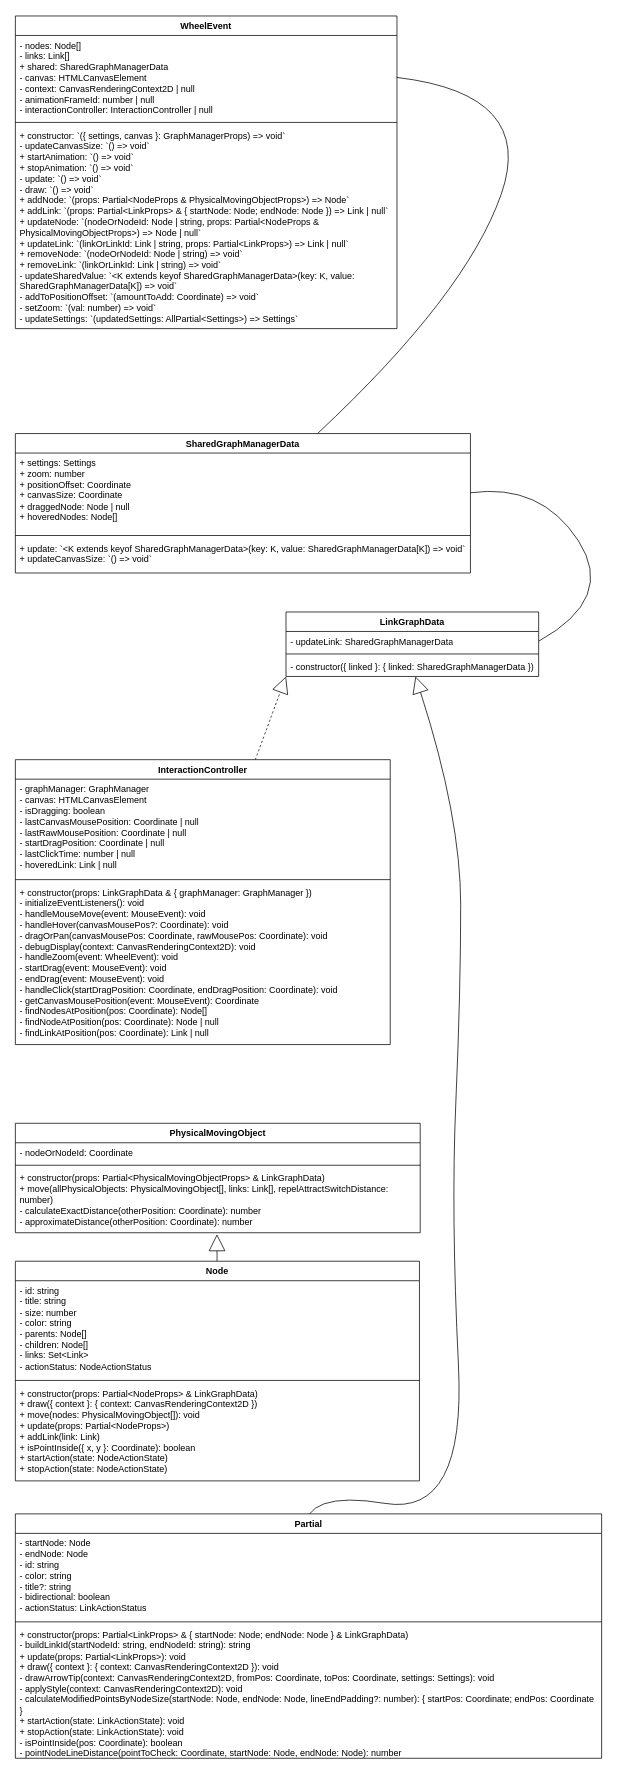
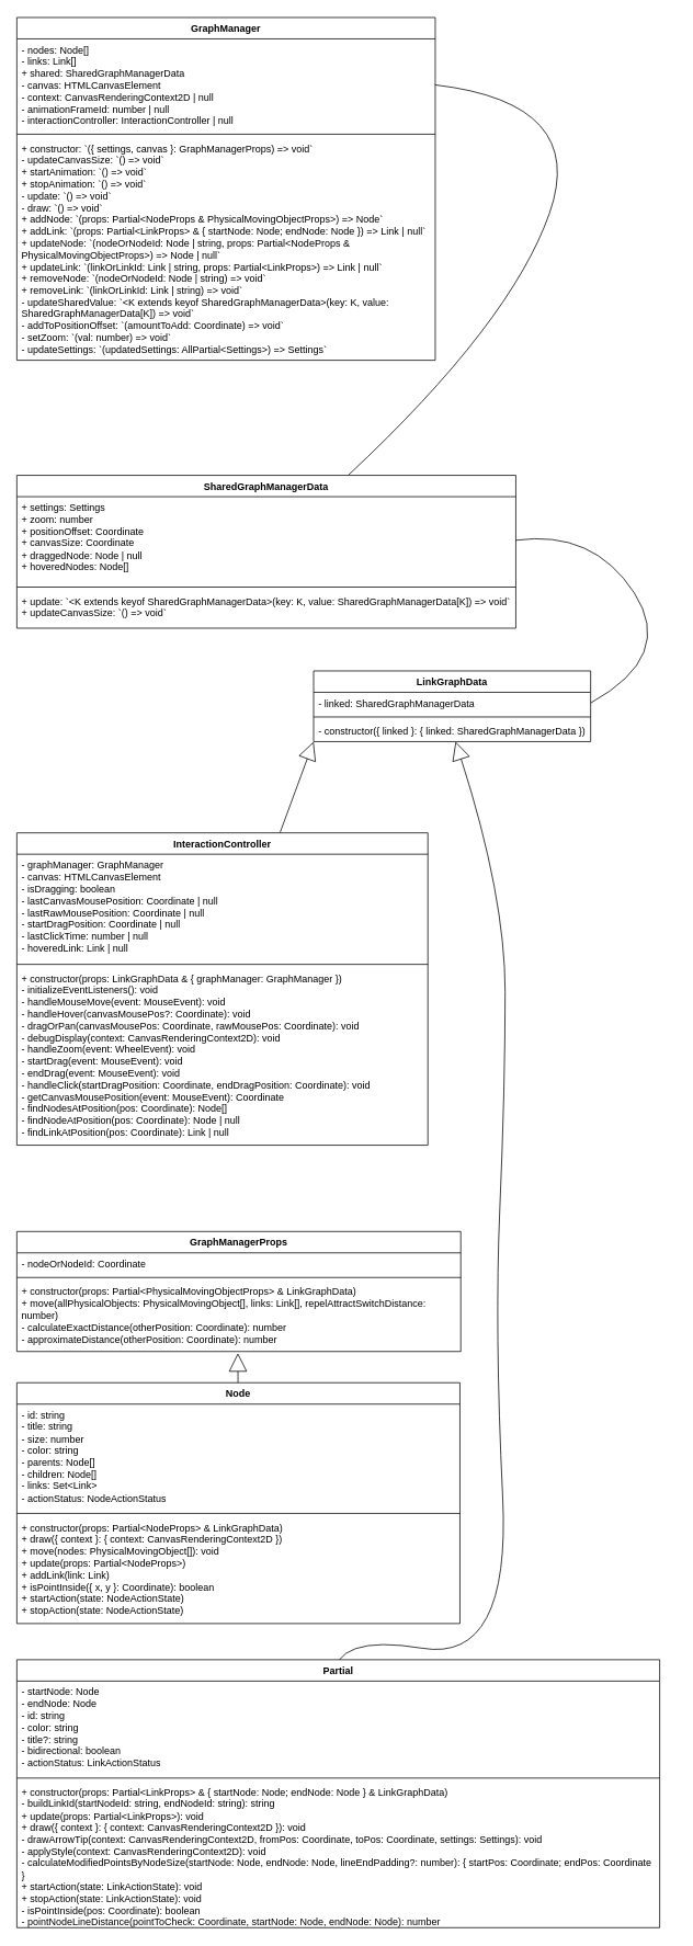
- <mxCell id="7" value="WheelEvent" style="swimlane;fontStyle=1;align=center;verticalAlign=top;childLayout=stackLayout;horizontal=1;startSize=26;horizontalStack=0;resizeParent=1;resizeParentMax=0;resizeLast=0;collapsible=1;marginBottom=0;whiteSpace=wrap;html=1;" parent="1" vertex="1"><mxGeometry x="20" y="20" width="509" height="417" as="geometry" /></mxCell>
+ <mxCell id="7" value="GraphManager" style="swimlane;fontStyle=1;align=center;verticalAlign=top;childLayout=stackLayout;horizontal=1;startSize=26;horizontalStack=0;resizeParent=1;resizeParentMax=0;resizeLast=0;collapsible=1;marginBottom=0;whiteSpace=wrap;html=1;" parent="1" vertex="1"><mxGeometry x="20" y="20" width="509" height="417" as="geometry" /></mxCell>
- <mxCell id="17" value="- updateLink: SharedGraphManagerData" style="text;strokeColor=none;fillColor=none;align=left;verticalAlign=top;spacingLeft=4;spacingRight=4;overflow=hidden;rotatable=0;points=[[0,0.5],[1,0.5]];portConstraint=eastwest;whiteSpace=wrap;html=1;" parent="16" vertex="1"><mxGeometry y="26" width="337" height="26" as="geometry" /></mxCell>
+ <mxCell id="17" value="- linked: SharedGraphManagerData" style="text;strokeColor=none;fillColor=none;align=left;verticalAlign=top;spacingLeft=4;spacingRight=4;overflow=hidden;rotatable=0;points=[[0,0.5],[1,0.5]];portConstraint=eastwest;whiteSpace=wrap;html=1;" parent="16" vertex="1"><mxGeometry y="26" width="337" height="26" as="geometry" /></mxCell>
- <mxCell id="11" style="edgeStyle=none;curved=1;rounded=0;orthogonalLoop=1;jettySize=auto;html=1;entryX=0;entryY=1;entryDx=0;entryDy=0;fontSize=12;startSize=28;endSize=20;endArrow=block;endFill=0;strokeColor=default;startArrow=none;startFill=0;dashed=1;" parent="1" source="12" target="16" edge="1"><mxGeometry relative="1" as="geometry" /></mxCell>
+ <mxCell id="11" style="edgeStyle=none;curved=1;rounded=0;orthogonalLoop=1;jettySize=auto;html=1;entryX=0;entryY=1;entryDx=0;entryDy=0;fontSize=12;startSize=28;endSize=20;endArrow=block;endFill=0;strokeColor=default;startArrow=none;startFill=0;" parent="1" source="12" target="16" edge="1"><mxGeometry relative="1" as="geometry" /></mxCell>
- <mxCell id="21" value="PhysicalMovingObject" style="swimlane;fontStyle=1;align=center;verticalAlign=top;childLayout=stackLayout;horizontal=1;startSize=26;horizontalStack=0;resizeParent=1;resizeParentMax=0;resizeLast=0;collapsible=1;marginBottom=0;whiteSpace=wrap;html=1;" parent="1" vertex="1"><mxGeometry x="20" y="1497" width="540" height="146" as="geometry" /></mxCell>
+ <mxCell id="21" value="GraphManagerProps" style="swimlane;fontStyle=1;align=center;verticalAlign=top;childLayout=stackLayout;horizontal=1;startSize=26;horizontalStack=0;resizeParent=1;resizeParentMax=0;resizeLast=0;collapsible=1;marginBottom=0;whiteSpace=wrap;html=1;" parent="1" vertex="1"><mxGeometry x="20" y="1497" width="540" height="146" as="geometry" /></mxCell>
